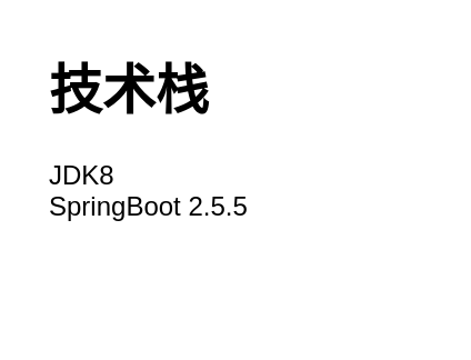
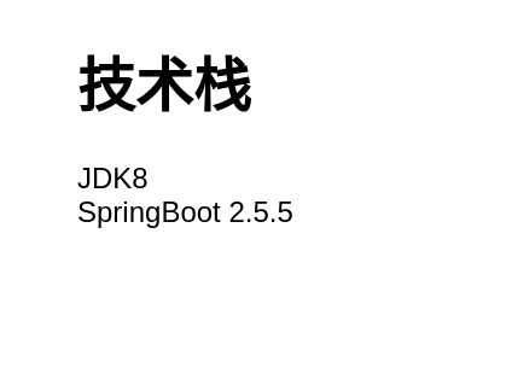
- <mxCell id="2" value="&lt;h1 style=&quot;margin-top: 0px;&quot;&gt;技术栈&lt;/h1&gt;&lt;div&gt;JDK8&lt;/div&gt;&lt;div&gt;SpringBoot 2.5.5&lt;/div&gt;&lt;div&gt;&lt;br&gt;&lt;/div&gt;" style="text;html=1;whiteSpace=wrap;overflow=hidden;rounded=0;" vertex="1" parent="1"><mxGeometry x="20" y="20" width="170" height="120" as="geometry" /></mxCell>
+ <mxCell id="2" value="&lt;h1 style=&quot;margin-top: 0px;&quot;&gt;技术栈&lt;/h1&gt;&lt;div&gt;JDK8&lt;/div&gt;&lt;div&gt;SpringBoot 2.5.5&lt;/div&gt;&lt;div&gt;&lt;br&gt;&lt;/div&gt;" style="text;html=1;whiteSpace=wrap;overflow=hidden;rounded=0;" vertex="1" parent="1"><mxGeometry x="30" y="15" width="170" height="120" as="geometry" /></mxCell>
